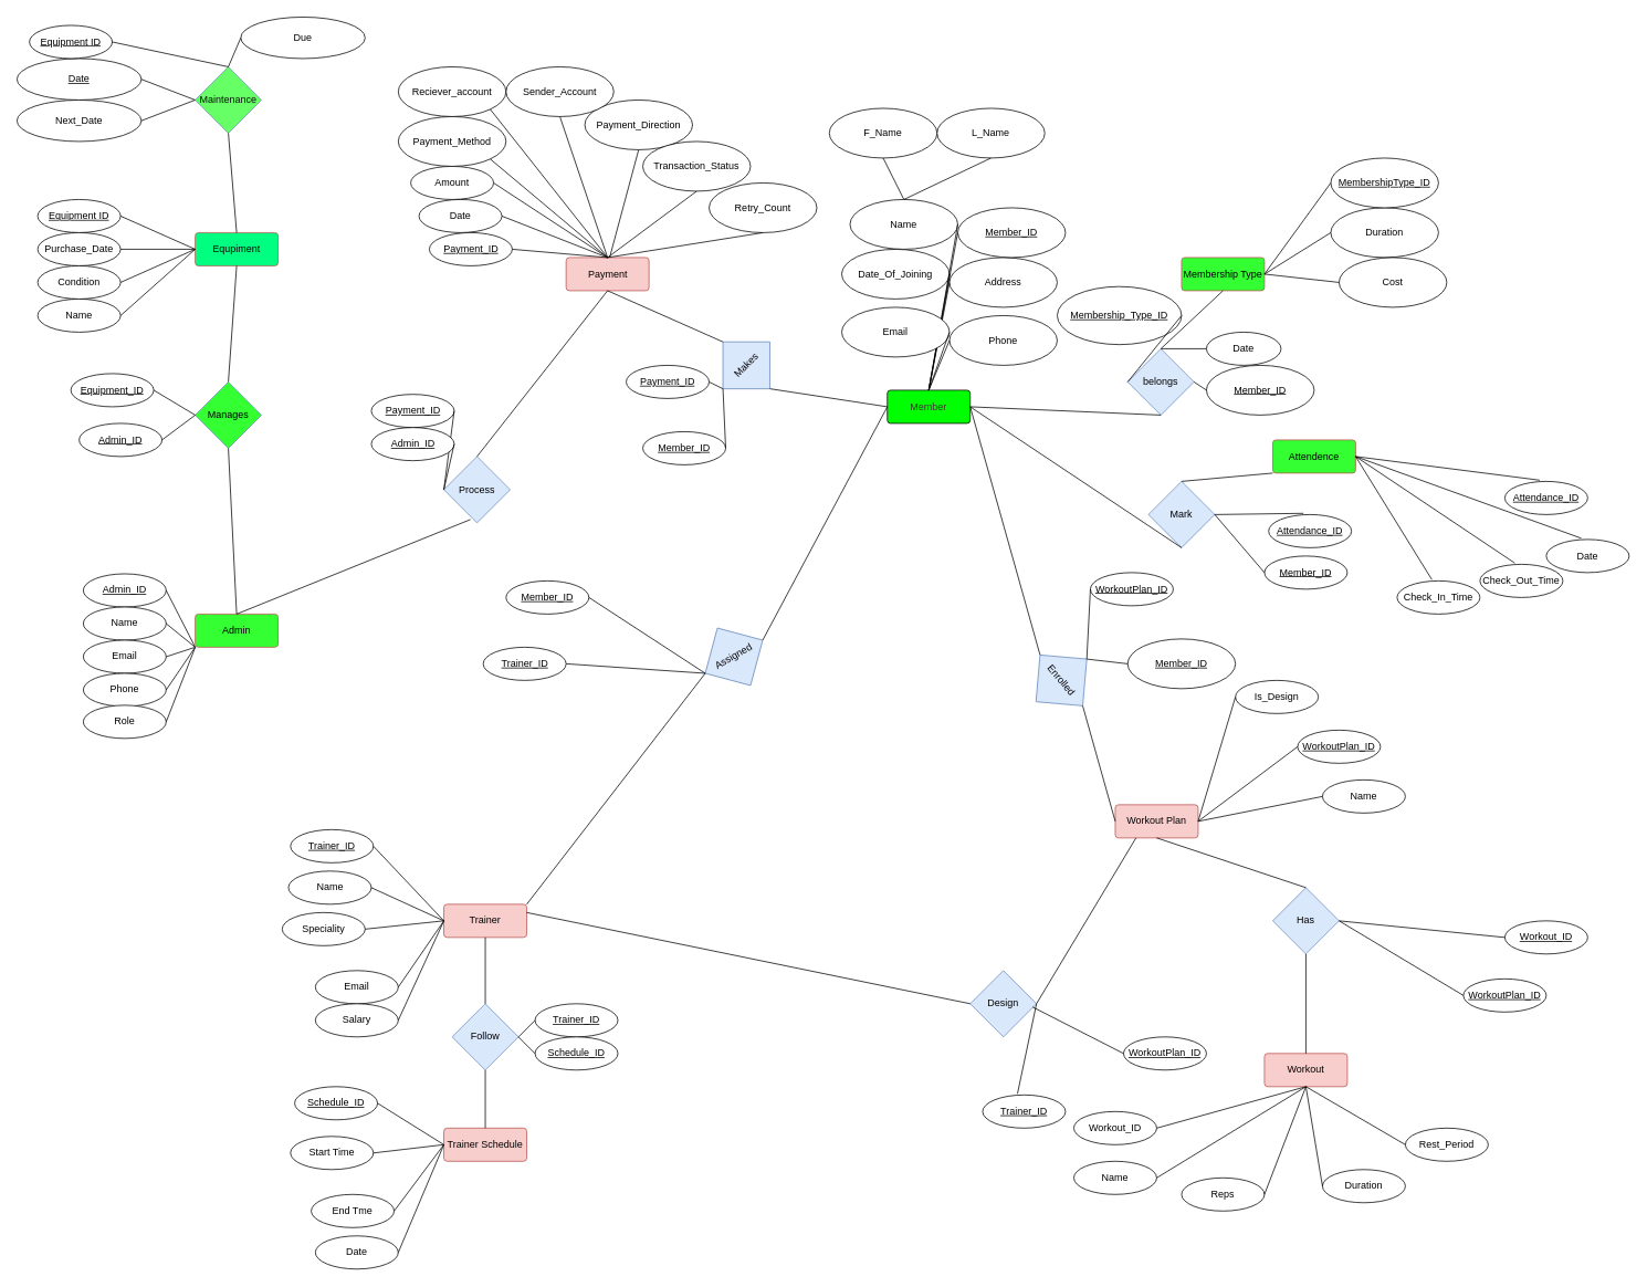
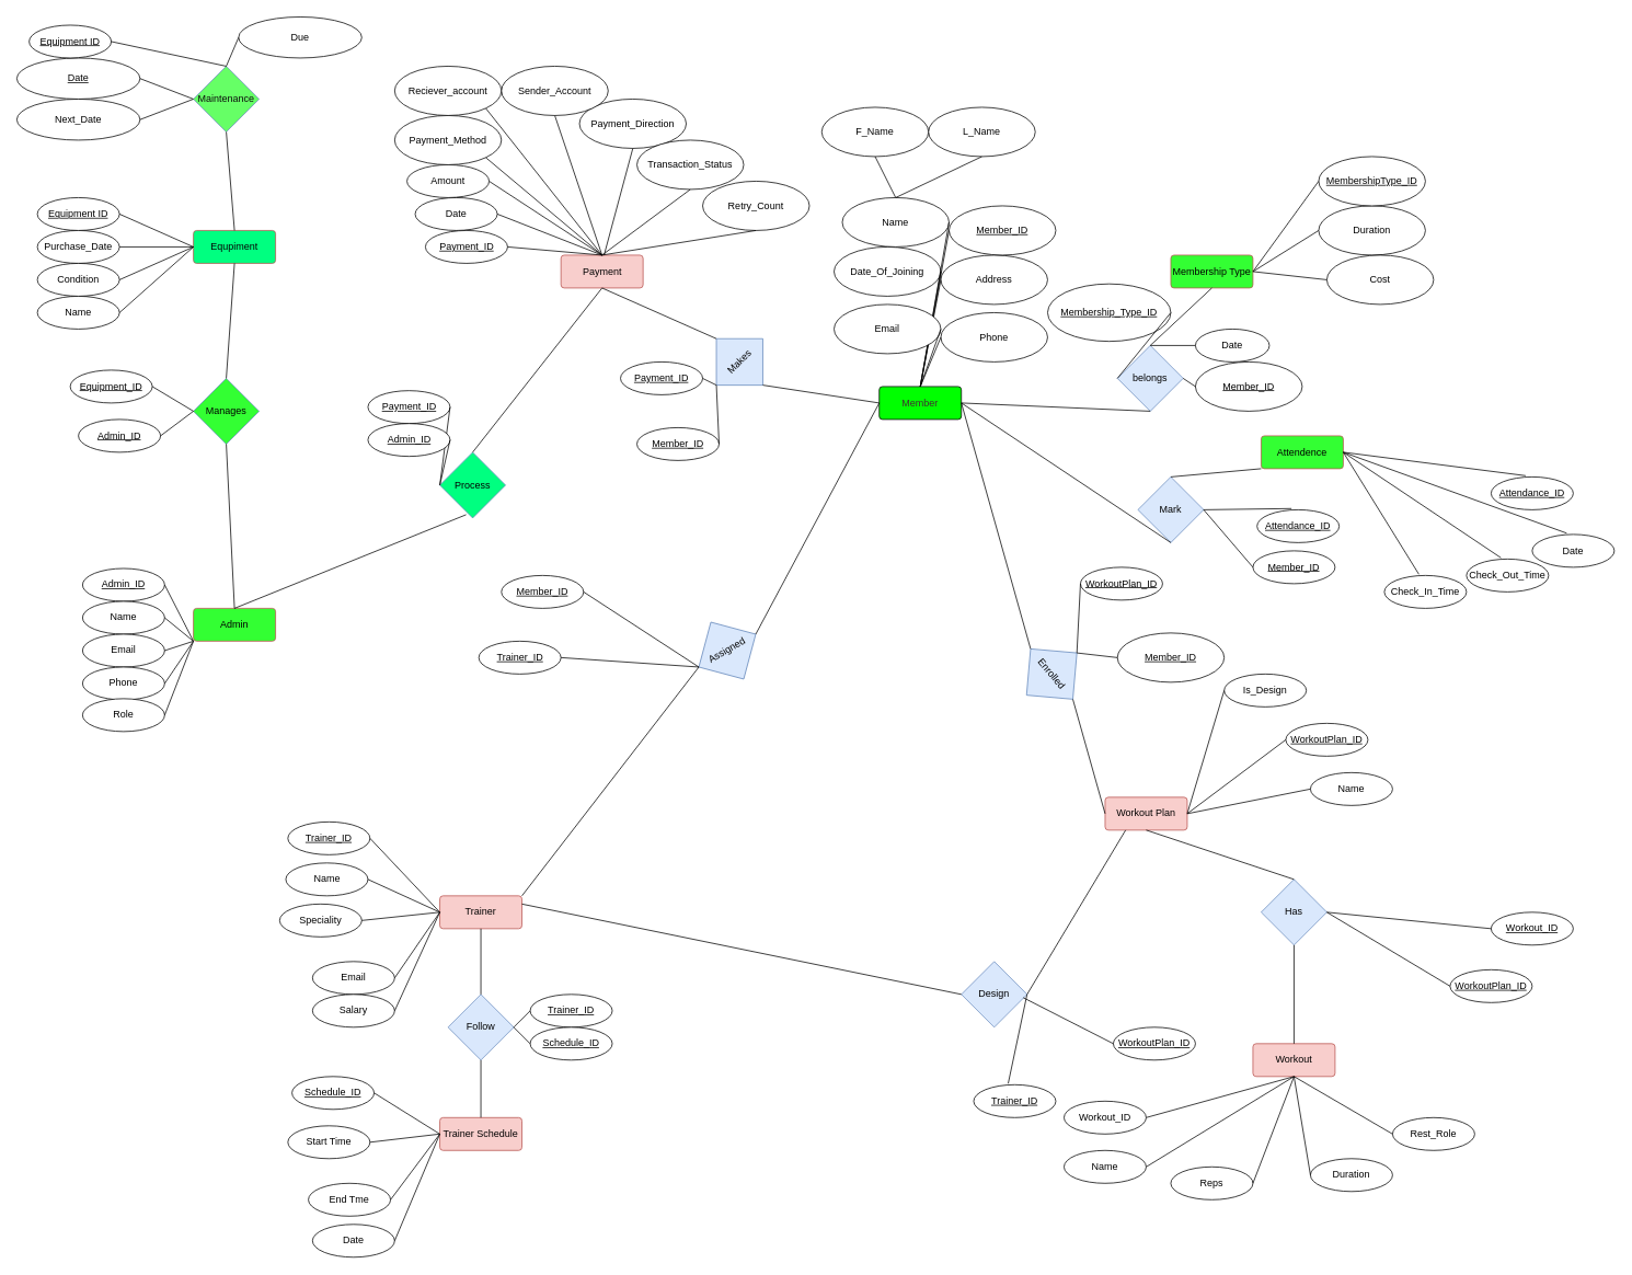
- <mxCell id="20" value="Process" style="rhombus;whiteSpace=wrap;html=1;direction=north;fillColor=#dae8fc;strokeColor=#6c8ebf;" parent="1" vertex="1"><mxGeometry x="535" y="550" width="80" height="80" as="geometry" /></mxCell>
+ <mxCell id="20" value="Process" style="rhombus;whiteSpace=wrap;html=1;direction=north;fillColor=#00ff80;strokeColor=#6c8ebf;" parent="1" vertex="1"><mxGeometry x="535" y="550" width="80" height="80" as="geometry" /></mxCell>
- <mxCell id="88" value="Rest_Period" style="ellipse;whiteSpace=wrap;html=1;align=center;direction=west;" parent="1" vertex="1"><mxGeometry x="1695" y="1360" width="100" height="40" as="geometry" /></mxCell>
+ <mxCell id="88" value="Rest_Role" style="ellipse;whiteSpace=wrap;html=1;align=center;direction=west;" parent="1" vertex="1"><mxGeometry x="1695" y="1360" width="100" height="40" as="geometry" /></mxCell>
